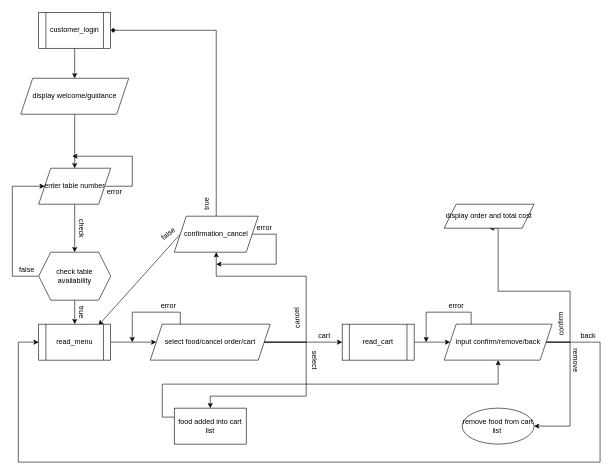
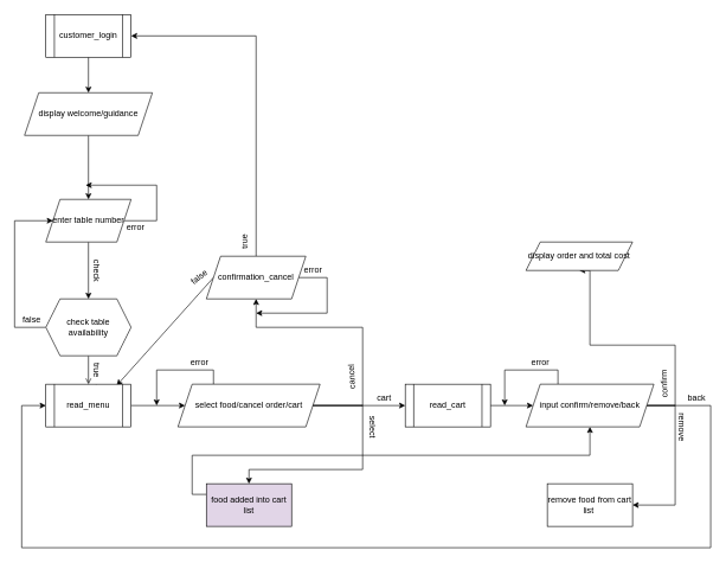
- <mxCell id="22" style="edgeStyle=orthogonalEdgeStyle;rounded=0;orthogonalLoop=1;jettySize=auto;html=1;exitX=0.5;exitY=0;exitDx=0;exitDy=0;entryX=1;entryY=0.5;entryDx=0;entryDy=0;endArrow=diamond;" parent="1" source="24" target="6" edge="1"><mxGeometry relative="1" as="geometry" /></mxCell>
+ <mxCell id="22" style="edgeStyle=orthogonalEdgeStyle;rounded=0;orthogonalLoop=1;jettySize=auto;html=1;exitX=0.5;exitY=0;exitDx=0;exitDy=0;entryX=1;entryY=0.5;entryDx=0;entryDy=0;" parent="1" source="24" target="6" edge="1"><mxGeometry relative="1" as="geometry" /></mxCell>
- <mxCell id="8" style="edgeStyle=orthogonalEdgeStyle;rounded=0;orthogonalLoop=1;jettySize=auto;html=1;entryX=0.5;entryY=0;entryDx=0;entryDy=0;" parent="1" source="9" target="30" edge="1"><mxGeometry relative="1" as="geometry" /></mxCell>
+ <mxCell id="8" style="edgeStyle=orthogonalEdgeStyle;rounded=0;orthogonalLoop=1;jettySize=auto;html=1;entryX=0.5;entryY=0;entryDx=0;entryDy=0;endArrow=open;" parent="1" source="9" target="30" edge="1"><mxGeometry relative="1" as="geometry" /></mxCell>
- <mxCell id="31" value="food added into cart list" style="rounded=0;whiteSpace=wrap;html=1;" parent="1" vertex="1"><mxGeometry x="290" y="680" width="120" height="60" as="geometry" /></mxCell>
+ <mxCell id="31" value="food added into cart list" style="rounded=0;whiteSpace=wrap;html=1;fillColor=#e1d5e7;" parent="1" vertex="1"><mxGeometry x="290" y="680" width="120" height="60" as="geometry" /></mxCell>
- <mxCell id="39" value="remove food from cart list&amp;nbsp;" style="ellipse;whiteSpace=wrap;html=1;" parent="1" vertex="1"><mxGeometry x="770" y="680" width="120" height="60" as="geometry" /></mxCell>
+ <mxCell id="39" value="remove food from cart list&amp;nbsp;" style="whiteSpace=wrap;html=1;" parent="1" vertex="1"><mxGeometry x="770" y="680" width="120" height="60" as="geometry" /></mxCell>
